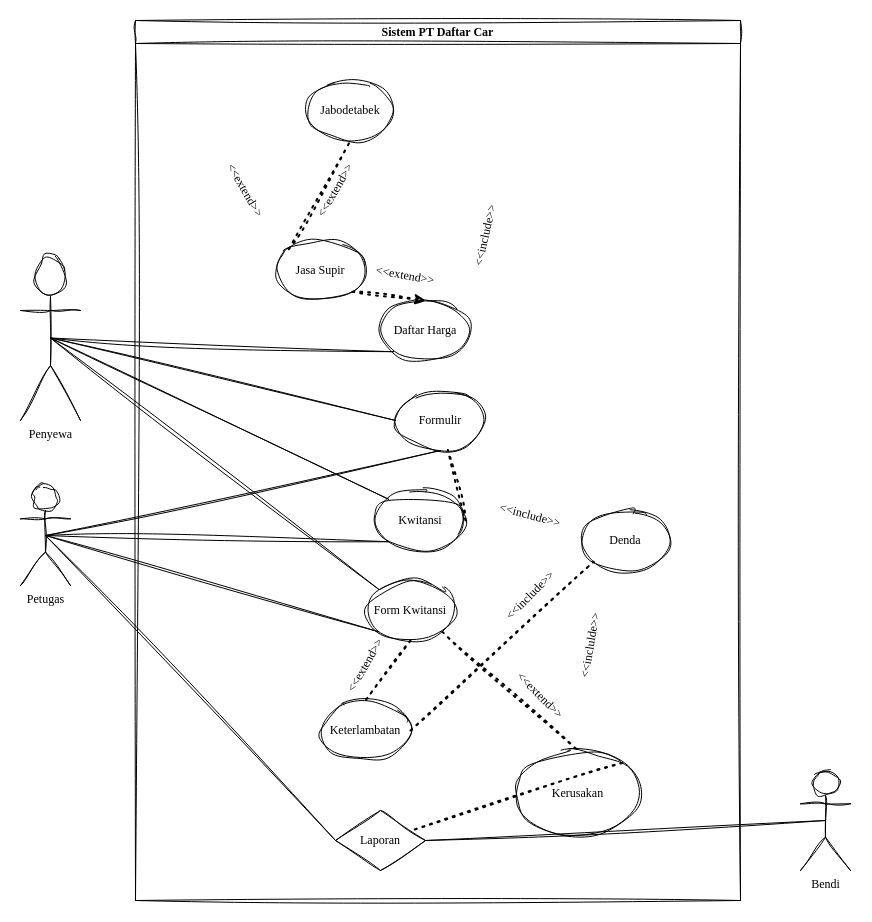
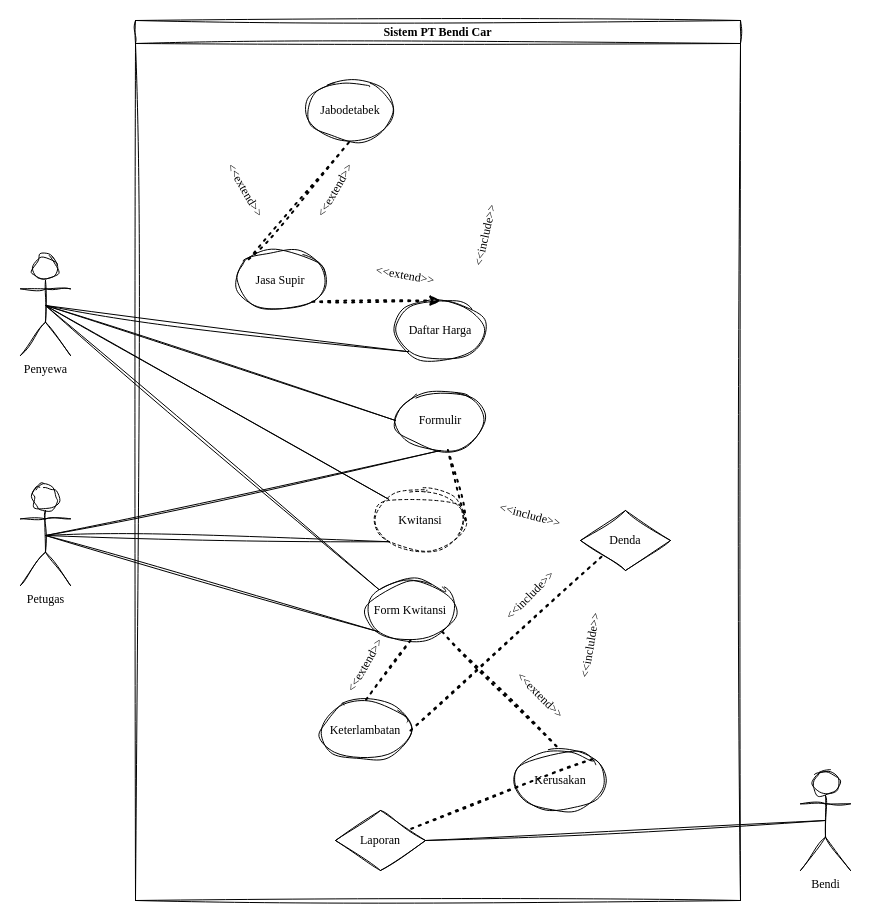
- <mxCell id="2" value="Sistem PT Daftar Car" style="swimlane;whiteSpace=wrap;html=1;sketch=1;hachureGap=4;jiggle=2;curveFitting=1;fontFamily=Architects Daughter;fontSource=https%3A%2F%2Ffonts.googleapis.com%2Fcss%3Ffamily%3DArchitects%2BDaughter;" vertex="1" parent="1"><mxGeometry x="135" y="20" width="605" height="880" as="geometry" /></mxCell>
+ <mxCell id="2" value="Sistem PT Bendi Car" style="swimlane;whiteSpace=wrap;html=1;sketch=1;hachureGap=4;jiggle=2;curveFitting=1;fontFamily=Architects Daughter;fontSource=https%3A%2F%2Ffonts.googleapis.com%2Fcss%3Ffamily%3DArchitects%2BDaughter;" vertex="1" parent="1"><mxGeometry x="135" y="20" width="605" height="880" as="geometry" /></mxCell>
- <mxCell id="3" value="Jasa Supir" style="ellipse;whiteSpace=wrap;html=1;sketch=1;hachureGap=4;jiggle=2;curveFitting=1;fontFamily=Architects Daughter;fontSource=https%3A%2F%2Ffonts.googleapis.com%2Fcss%3Ffamily%3DArchitects%2BDaughter;" vertex="1" parent="2"><mxGeometry x="140" y="220" width="90" height="60" as="geometry" /></mxCell>
+ <mxCell id="3" value="Jasa Supir" style="ellipse;whiteSpace=wrap;html=1;sketch=1;hachureGap=4;jiggle=2;curveFitting=1;fontFamily=Architects Daughter;fontSource=https%3A%2F%2Ffonts.googleapis.com%2Fcss%3Ffamily%3DArchitects%2BDaughter;" vertex="1" parent="2"><mxGeometry x="100" y="230" width="90" height="60" as="geometry" /></mxCell>
- <mxCell id="4" value="Daftar Harga" style="ellipse;whiteSpace=wrap;html=1;sketch=1;hachureGap=4;jiggle=2;curveFitting=1;fontFamily=Architects Daughter;fontSource=https%3A%2F%2Ffonts.googleapis.com%2Fcss%3Ffamily%3DArchitects%2BDaughter;" vertex="1" parent="2"><mxGeometry x="245" y="280" width="90" height="60" as="geometry" /></mxCell>
+ <mxCell id="4" value="Daftar Harga" style="ellipse;whiteSpace=wrap;html=1;sketch=1;hachureGap=4;jiggle=2;curveFitting=1;fontFamily=Architects Daughter;fontSource=https%3A%2F%2Ffonts.googleapis.com%2Fcss%3Ffamily%3DArchitects%2BDaughter;" vertex="1" parent="2"><mxGeometry x="260" y="280" width="90" height="60" as="geometry" /></mxCell>
- <mxCell id="29" value="Penyewa" style="shape=umlActor;verticalLabelPosition=bottom;verticalAlign=top;html=1;sketch=1;hachureGap=4;jiggle=2;curveFitting=1;fontFamily=Architects Daughter;fontSource=https%3A%2F%2Ffonts.googleapis.com%2Fcss%3Ffamily%3DArchitects%2BDaughter;" vertex="1" parent="1"><mxGeometry x="20" y="255" width="60" height="165" as="geometry" /></mxCell>
+ <mxCell id="29" value="Penyewa" style="shape=umlActor;verticalLabelPosition=bottom;verticalAlign=top;html=1;sketch=1;hachureGap=4;jiggle=2;curveFitting=1;fontFamily=Architects Daughter;fontSource=https%3A%2F%2Ffonts.googleapis.com%2Fcss%3Ffamily%3DArchitects%2BDaughter;" vertex="1" parent="1"><mxGeometry x="20" y="255" width="50" height="100" as="geometry" /></mxCell>
- <mxCell id="13" value="Kwitansi" style="ellipse;whiteSpace=wrap;html=1;sketch=1;hachureGap=4;jiggle=2;curveFitting=1;fontFamily=Architects Daughter;fontSource=https%3A%2F%2Ffonts.googleapis.com%2Fcss%3Ffamily%3DArchitects%2BDaughter;" vertex="1" parent="2"><mxGeometry x="240" y="470" width="90" height="60" as="geometry" /></mxCell>
+ <mxCell id="13" value="Kwitansi" style="ellipse;whiteSpace=wrap;html=1;sketch=1;hachureGap=4;jiggle=2;curveFitting=1;fontFamily=Architects Daughter;fontSource=https%3A%2F%2Ffonts.googleapis.com%2Fcss%3Ffamily%3DArchitects%2BDaughter;dashed=1;" vertex="1" parent="2"><mxGeometry x="240" y="470" width="90" height="60" as="geometry" /></mxCell>
- <mxCell id="16" value="Denda" style="ellipse;whiteSpace=wrap;html=1;sketch=1;hachureGap=4;jiggle=2;curveFitting=1;fontFamily=Architects Daughter;fontSource=https%3A%2F%2Ffonts.googleapis.com%2Fcss%3Ffamily%3DArchitects%2BDaughter;" vertex="1" parent="2"><mxGeometry x="445" y="490" width="90" height="60" as="geometry" /></mxCell>
+ <mxCell id="16" value="Denda" style="rhombus;whiteSpace=wrap;html=1;sketch=1;hachureGap=4;jiggle=2;curveFitting=1;fontFamily=Architects Daughter;fontSource=https%3A%2F%2Ffonts.googleapis.com%2Fcss%3Ffamily%3DArchitects%2BDaughter;" vertex="1" parent="2"><mxGeometry x="445" y="490" width="90" height="60" as="geometry" /></mxCell>
- <mxCell id="39" value="" style="endArrow=none;html=1;rounded=0;sketch=1;hachureGap=4;jiggle=2;curveFitting=1;fontFamily=Architects Daughter;fontSource=https%3A%2F%2Ffonts.googleapis.com%2Fcss%3Ffamily%3DArchitects%2BDaughter;exitX=0.5;exitY=0.5;exitDx=0;exitDy=0;exitPerimeter=0;entryX=0;entryY=0.5;entryDx=0;entryDy=0;" edge="1" parent="1" source="30" target="28"><mxGeometry width="50" height="50" relative="1" as="geometry"><mxPoint x="55" y="545" as="sourcePoint" /><mxPoint x="388" y="641" as="targetPoint" /></mxGeometry></mxCell>
- <mxCell id="17" value="Kerusakan" style="ellipse;whiteSpace=wrap;html=1;sketch=1;hachureGap=4;jiggle=2;curveFitting=1;fontFamily=Architects Daughter;fontSource=https%3A%2F%2Ffonts.googleapis.com%2Fcss%3Ffamily%3DArchitects%2BDaughter;" vertex="1" parent="2"><mxGeometry x="380" y="730" width="125" height="85" as="geometry" /></mxCell>
+ <mxCell id="17" value="Kerusakan" style="ellipse;whiteSpace=wrap;html=1;sketch=1;hachureGap=4;jiggle=2;curveFitting=1;fontFamily=Architects Daughter;fontSource=https%3A%2F%2Ffonts.googleapis.com%2Fcss%3Ffamily%3DArchitects%2BDaughter;" vertex="1" parent="2"><mxGeometry x="380" y="730" width="90" height="60" as="geometry" /></mxCell>
